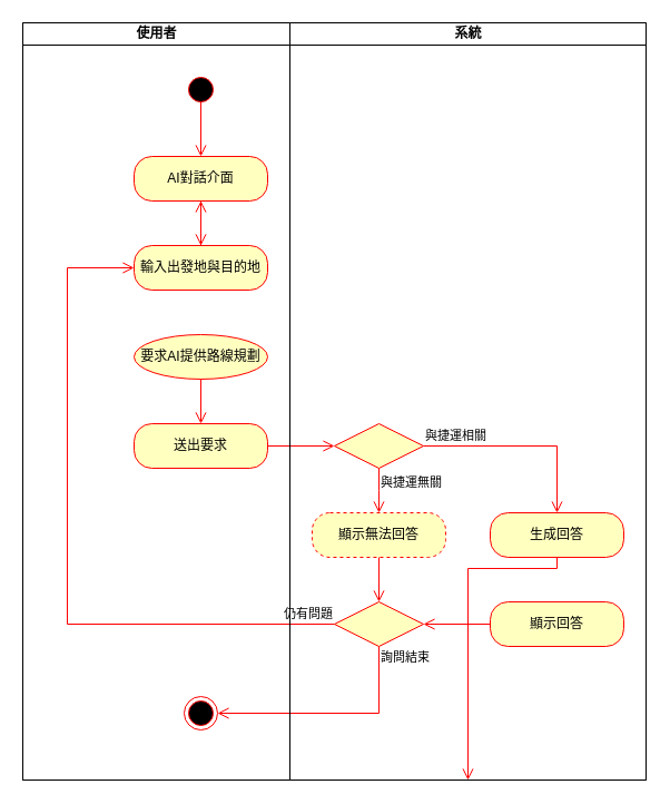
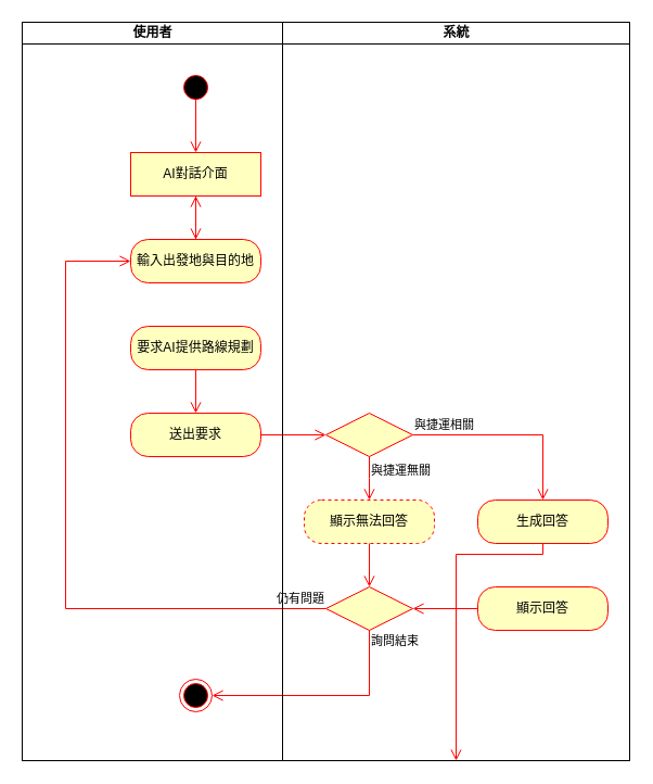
- <mxCell id="6" value="AI對話&lt;span style=&quot;background-color: transparent; color: light-dark(rgb(0, 0, 0), rgb(237, 237, 237));&quot;&gt;介面&lt;/span&gt;" style="rounded=1;whiteSpace=wrap;html=1;arcSize=40;fontColor=#000000;fillColor=#ffffc0;strokeColor=#ff0000;" parent="3" vertex="1"><mxGeometry x="100.0" y="120" width="120" height="40" as="geometry" /></mxCell>
+ <mxCell id="6" value="AI對話&lt;span style=&quot;background-color: transparent; color: light-dark(rgb(0, 0, 0), rgb(237, 237, 237));&quot;&gt;介面&lt;/span&gt;" style="whiteSpace=wrap;html=1;arcSize=40;fontColor=#000000;fillColor=#ffffc0;strokeColor=#ff0000;rounded=0;" parent="3" vertex="1"><mxGeometry x="100.0" y="120" width="120" height="40" as="geometry" /></mxCell>
- <mxCell id="8" value="要求AI提供路線規劃" style="ellipse;whiteSpace=wrap;html=1;arcSize=40;fontColor=#000000;fillColor=#ffffc0;strokeColor=#ff0000;" parent="3" vertex="1"><mxGeometry x="100.0" y="280" width="120" height="40" as="geometry" /></mxCell>
+ <mxCell id="8" value="要求AI提供路線規劃" style="rounded=1;whiteSpace=wrap;html=1;arcSize=40;fontColor=#000000;fillColor=#ffffc0;strokeColor=#ff0000;" parent="3" vertex="1"><mxGeometry x="100.0" y="280" width="120" height="40" as="geometry" /></mxCell>
